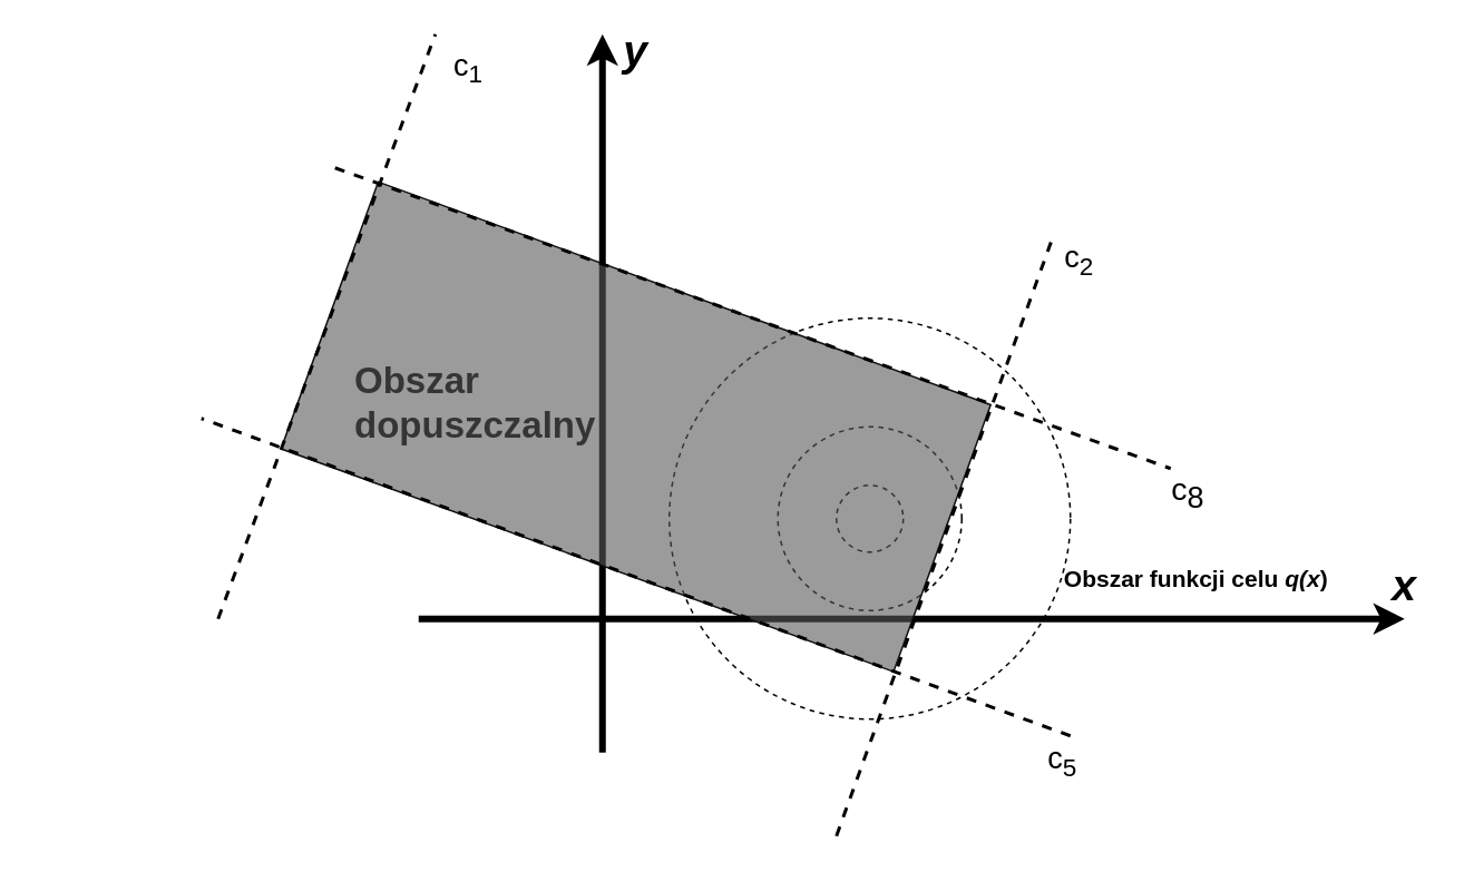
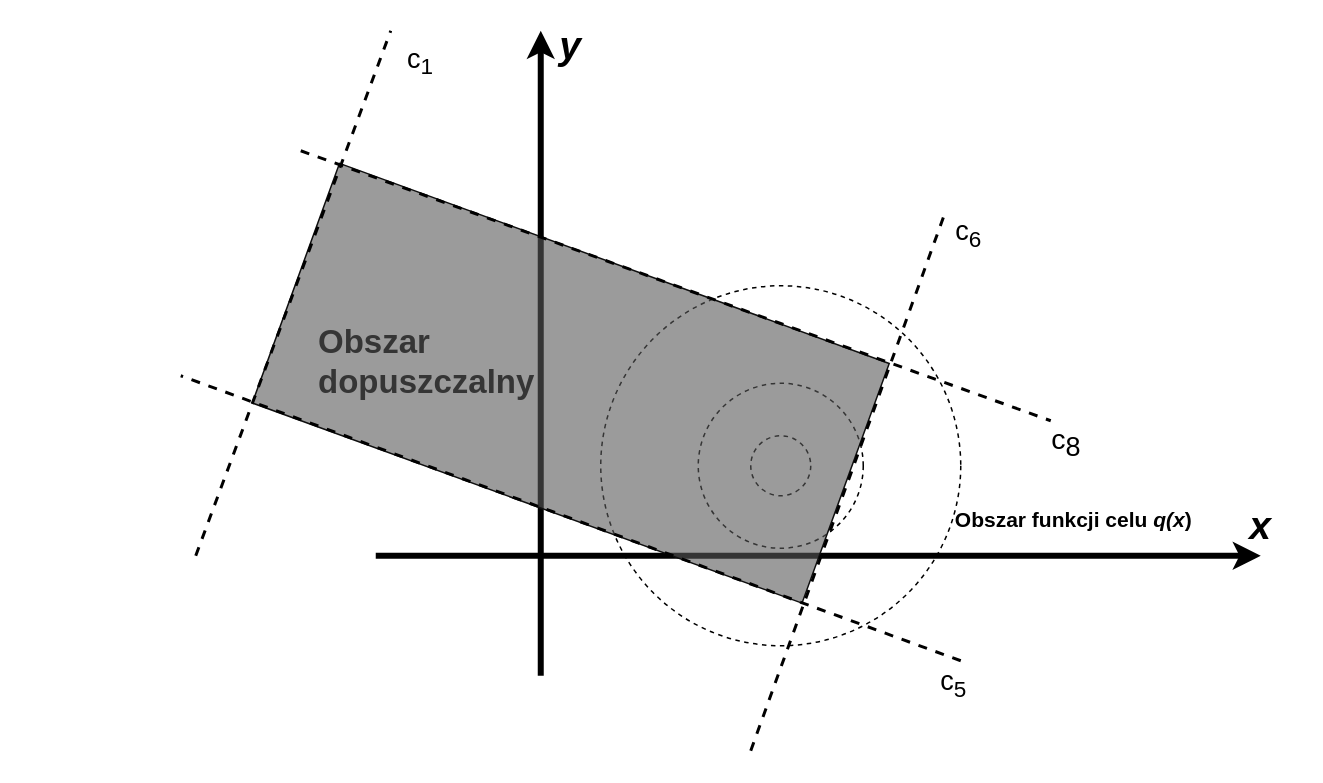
- <mxCell id="16" value="&lt;font style=&quot;font-size: 18px&quot;&gt;c&lt;sub&gt;2&lt;/sub&gt;&lt;/font&gt;" style="text;html=1;align=center;verticalAlign=middle;resizable=0;points=[];autosize=1;fontSize=19;" vertex="1" parent="1"><mxGeometry x="630" y="140" width="30" height="30" as="geometry" /></mxCell>
+ <mxCell id="16" value="&lt;font style=&quot;font-size: 18px&quot;&gt;c&lt;sub&gt;6&lt;/sub&gt;&lt;/font&gt;" style="text;html=1;align=center;verticalAlign=middle;resizable=0;points=[];autosize=1;fontSize=19;" vertex="1" parent="1"><mxGeometry x="630" y="140" width="30" height="30" as="geometry" /></mxCell>
